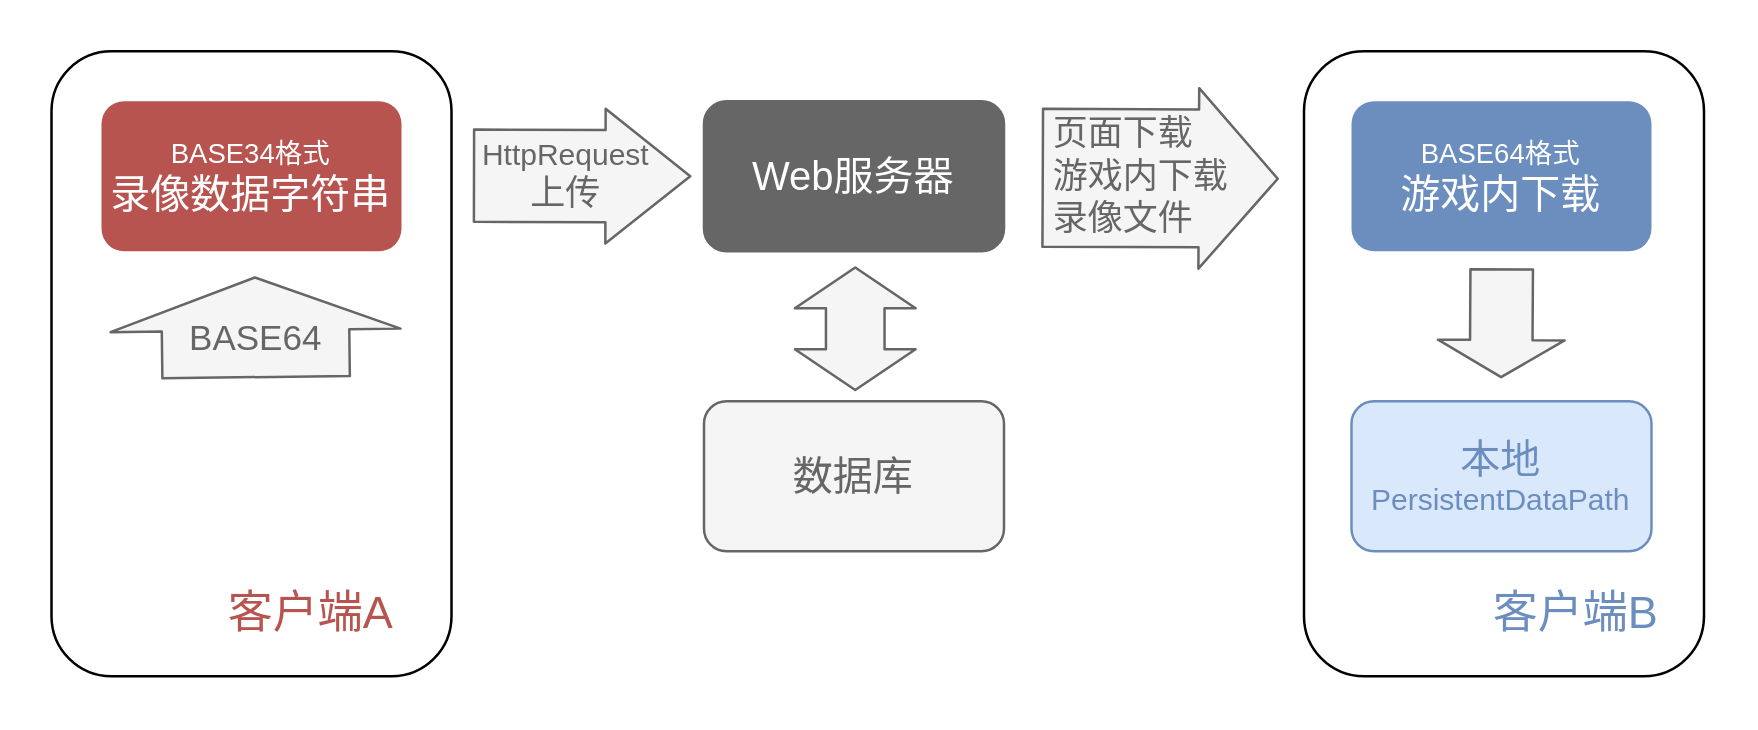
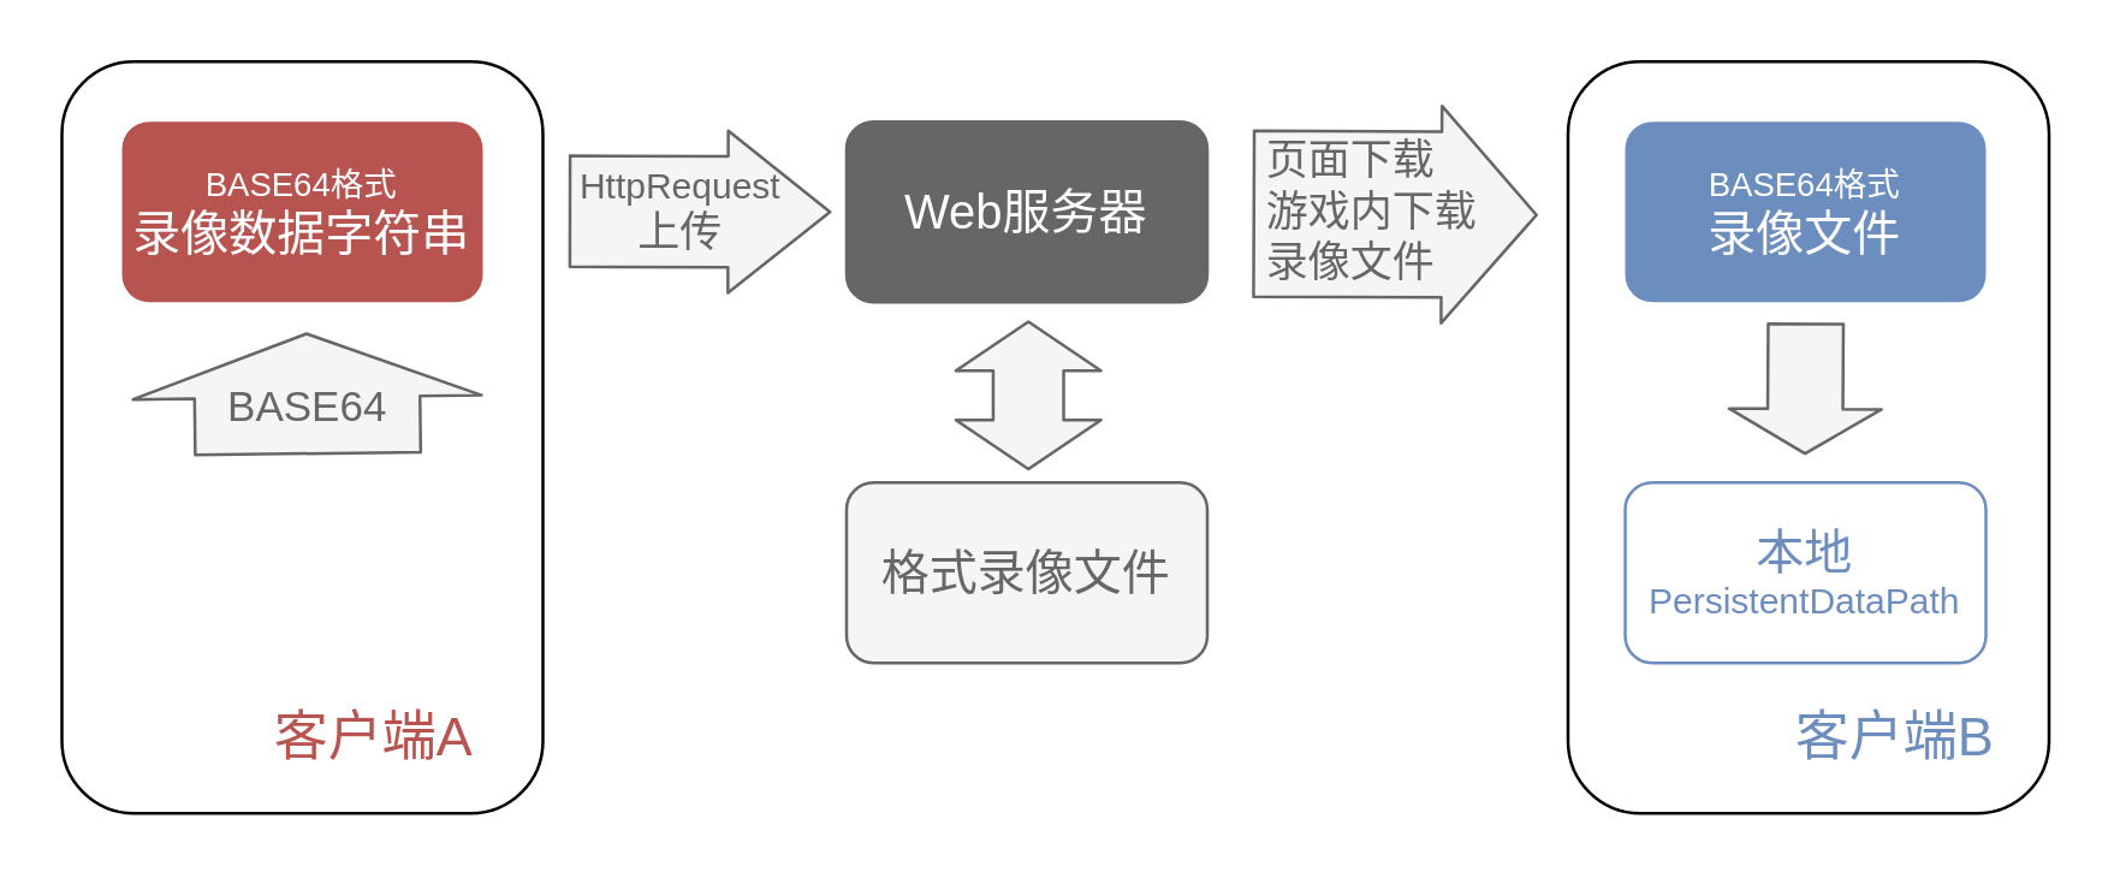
- <mxCell id="8" value="&lt;font color=&quot;#ffffff&quot;&gt;&lt;font style=&quot;font-size: 11px&quot;&gt;BASE34格式&lt;/font&gt;&lt;br&gt;&lt;span style=&quot;font-size: 16px&quot;&gt;录像数据字符串&lt;/span&gt;&lt;/font&gt;" style="rounded=1;whiteSpace=wrap;html=1;fillColor=#B85450;strokeColor=none;" vertex="1" parent="1"><mxGeometry x="40" y="40" width="120" height="60" as="geometry" /></mxCell>
+ <mxCell id="8" value="&lt;font color=&quot;#ffffff&quot;&gt;&lt;font style=&quot;font-size: 11px&quot;&gt;BASE64格式&lt;/font&gt;&lt;br&gt;&lt;span style=&quot;font-size: 16px&quot;&gt;录像数据字符串&lt;/span&gt;&lt;/font&gt;" style="rounded=1;whiteSpace=wrap;html=1;fillColor=#B85450;strokeColor=none;" vertex="1" parent="1"><mxGeometry x="40" y="40" width="120" height="60" as="geometry" /></mxCell>
- <mxCell id="15" value="&lt;font style=&quot;color: rgb(255 , 255 , 255) ; font-size: 11px&quot;&gt;BASE64格式&lt;/font&gt;&lt;br style=&quot;color: rgb(255 , 255 , 255)&quot;&gt;&lt;span style=&quot;color: rgb(255 , 255 , 255) ; font-size: 16px&quot;&gt;游戏内下载&lt;/span&gt;" style="rounded=1;whiteSpace=wrap;html=1;fillColor=#6C8EBF;strokeColor=none;" vertex="1" parent="1"><mxGeometry x="540" y="40" width="120" height="60" as="geometry" /></mxCell>
+ <mxCell id="15" value="&lt;font style=&quot;color: rgb(255 , 255 , 255) ; font-size: 11px&quot;&gt;BASE64格式&lt;/font&gt;&lt;br style=&quot;color: rgb(255 , 255 , 255)&quot;&gt;&lt;span style=&quot;color: rgb(255 , 255 , 255) ; font-size: 16px&quot;&gt;录像文件&lt;/span&gt;" style="rounded=1;whiteSpace=wrap;html=1;fillColor=#6C8EBF;strokeColor=none;" vertex="1" parent="1"><mxGeometry x="540" y="40" width="120" height="60" as="geometry" /></mxCell>
- <mxCell id="10" value="&lt;font style=&quot;font-size: 16px&quot; color=&quot;#666666&quot;&gt;数据库&lt;/font&gt;" style="rounded=1;whiteSpace=wrap;html=1;fillColor=#f5f5f5;strokeColor=#666666;fontColor=#333333;" vertex="1" parent="1"><mxGeometry x="281" y="160" width="120" height="60" as="geometry" /></mxCell>
+ <mxCell id="10" value="&lt;font style=&quot;font-size: 16px&quot; color=&quot;#666666&quot;&gt;格式录像文件&lt;/font&gt;" style="rounded=1;whiteSpace=wrap;html=1;fillColor=#f5f5f5;strokeColor=#666666;fontColor=#333333;" vertex="1" parent="1"><mxGeometry x="281" y="160" width="120" height="60" as="geometry" /></mxCell>
- <mxCell id="16" value="&lt;font color=&quot;#6c8ebf&quot;&gt;&lt;font&gt;&lt;font style=&quot;font-size: 16px&quot;&gt;本地&lt;/font&gt;&lt;br&gt;&lt;/font&gt;&lt;span style=&quot;text-align: left ; white-space: nowrap&quot;&gt;&lt;font style=&quot;font-size: 12px&quot;&gt;PersistentDataPath&lt;/font&gt;&lt;/span&gt;&lt;/font&gt;" style="rounded=1;whiteSpace=wrap;html=1;fillColor=#dae8fc;strokeColor=#6c8ebf;" vertex="1" parent="1"><mxGeometry x="540" y="160" width="120" height="60" as="geometry" /></mxCell>
+ <mxCell id="16" value="&lt;font color=&quot;#6c8ebf&quot;&gt;&lt;font&gt;&lt;font style=&quot;font-size: 16px&quot;&gt;本地&lt;/font&gt;&lt;br&gt;&lt;/font&gt;&lt;span style=&quot;text-align: left ; white-space: nowrap&quot;&gt;&lt;font style=&quot;font-size: 12px&quot;&gt;PersistentDataPath&lt;/font&gt;&lt;/span&gt;&lt;/font&gt;" style="rounded=1;whiteSpace=wrap;html=1;fillColor=#ffffff;strokeColor=#6c8ebf;" vertex="1" parent="1"><mxGeometry x="540" y="160" width="120" height="60" as="geometry" /></mxCell>
